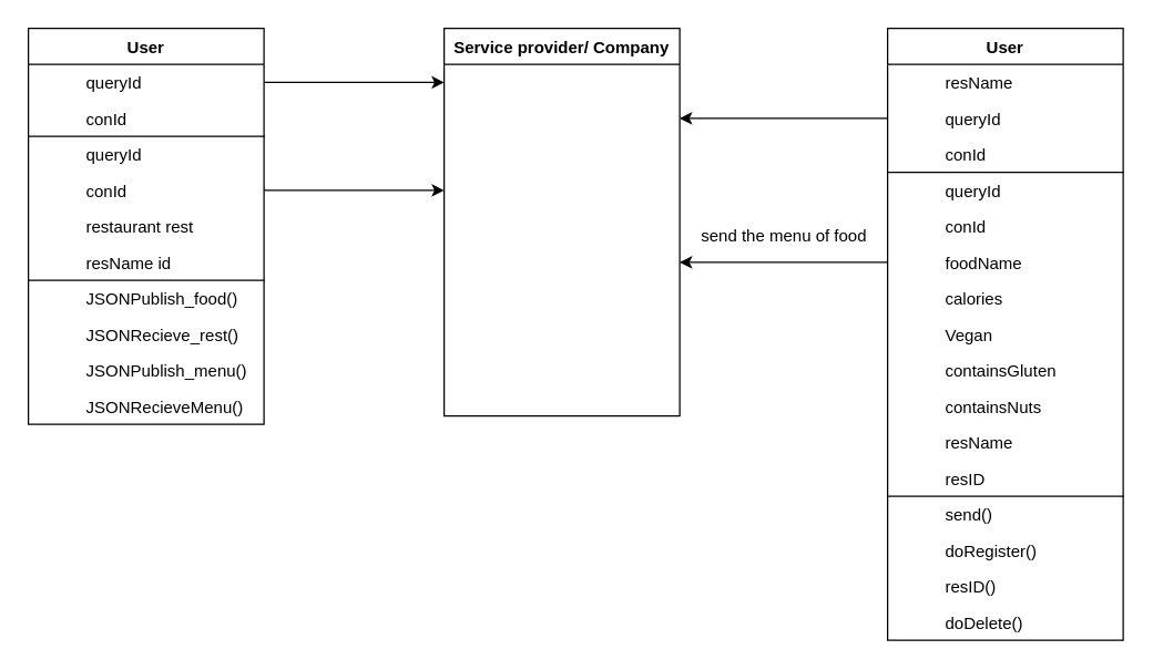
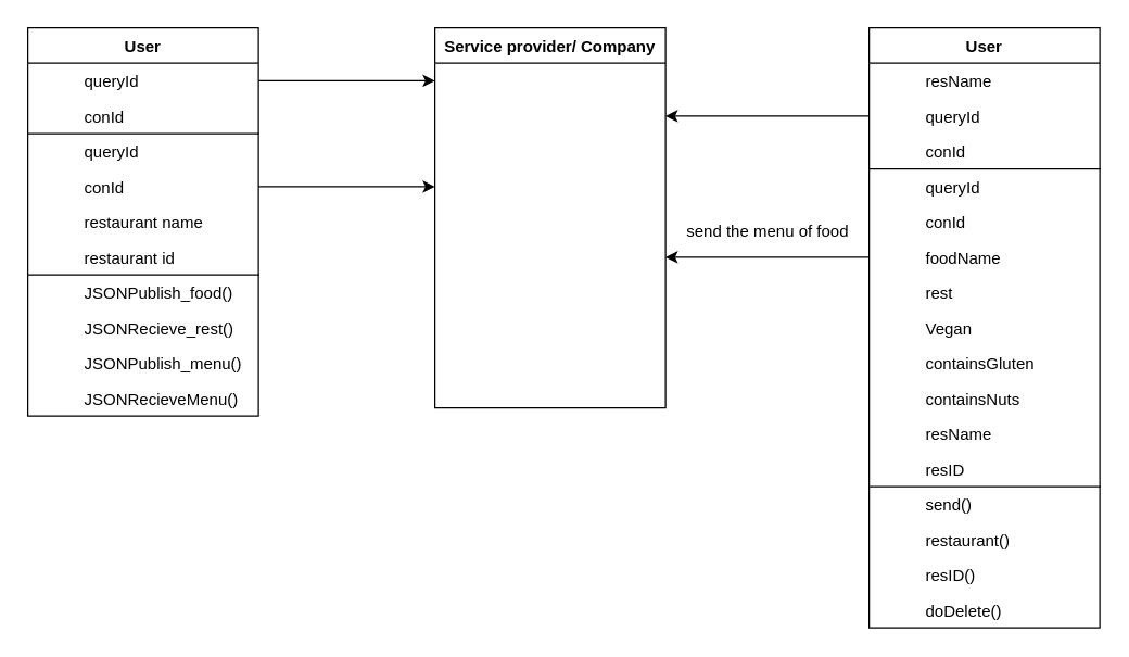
- <mxCell id="49" value="restaurant rest" style="shape=partialRectangle;top=0;left=0;right=0;bottom=1;align=left;verticalAlign=top;fillColor=none;spacingLeft=40;spacingRight=4;overflow=hidden;rotatable=0;points=[[0,0.5],[1,0.5]];portConstraint=eastwest;dropTarget=0;rounded=0;shadow=0;strokeWidth=1;fontStyle=0;strokeColor=none;" vertex="1" parent="40"><mxGeometry y="130" width="170" height="26" as="geometry" /></mxCell>
+ <mxCell id="49" value="restaurant name" style="shape=partialRectangle;top=0;left=0;right=0;bottom=1;align=left;verticalAlign=top;fillColor=none;spacingLeft=40;spacingRight=4;overflow=hidden;rotatable=0;points=[[0,0.5],[1,0.5]];portConstraint=eastwest;dropTarget=0;rounded=0;shadow=0;strokeWidth=1;fontStyle=0;strokeColor=none;" vertex="1" parent="40"><mxGeometry y="130" width="170" height="26" as="geometry" /></mxCell>
- <mxCell id="51" value="resName id" style="shape=partialRectangle;top=0;left=0;right=0;bottom=1;align=left;verticalAlign=top;fillColor=none;spacingLeft=40;spacingRight=4;overflow=hidden;rotatable=0;points=[[0,0.5],[1,0.5]];portConstraint=eastwest;dropTarget=0;rounded=0;shadow=0;strokeWidth=1;fontStyle=0;strokeColor=#000000;" vertex="1" parent="40"><mxGeometry y="156" width="170" height="26" as="geometry" /></mxCell>
+ <mxCell id="51" value="restaurant id" style="shape=partialRectangle;top=0;left=0;right=0;bottom=1;align=left;verticalAlign=top;fillColor=none;spacingLeft=40;spacingRight=4;overflow=hidden;rotatable=0;points=[[0,0.5],[1,0.5]];portConstraint=eastwest;dropTarget=0;rounded=0;shadow=0;strokeWidth=1;fontStyle=0;strokeColor=#000000;" vertex="1" parent="40"><mxGeometry y="156" width="170" height="26" as="geometry" /></mxCell>
- <mxCell id="20" value="calories" style="shape=partialRectangle;top=0;left=0;right=0;bottom=1;align=left;verticalAlign=top;fillColor=none;spacingLeft=40;spacingRight=4;overflow=hidden;rotatable=0;points=[[0,0.5],[1,0.5]];portConstraint=eastwest;dropTarget=0;rounded=0;shadow=0;strokeWidth=1;fontStyle=0;strokeColor=none;" vertex="1" parent="7"><mxGeometry y="182" width="170" height="26" as="geometry" /></mxCell>
+ <mxCell id="20" value="rest" style="shape=partialRectangle;top=0;left=0;right=0;bottom=1;align=left;verticalAlign=top;fillColor=none;spacingLeft=40;spacingRight=4;overflow=hidden;rotatable=0;points=[[0,0.5],[1,0.5]];portConstraint=eastwest;dropTarget=0;rounded=0;shadow=0;strokeWidth=1;fontStyle=0;strokeColor=none;" vertex="1" parent="7"><mxGeometry y="182" width="170" height="26" as="geometry" /></mxCell>
- <mxCell id="34" value="doRegister()" style="shape=partialRectangle;top=0;left=0;right=0;bottom=1;align=left;verticalAlign=top;fillColor=none;spacingLeft=40;spacingRight=4;overflow=hidden;rotatable=0;points=[[0,0.5],[1,0.5]];portConstraint=eastwest;dropTarget=0;rounded=0;shadow=0;strokeWidth=1;fontStyle=0;strokeColor=none;" vertex="1" parent="7"><mxGeometry y="364" width="170" height="26" as="geometry" /></mxCell>
+ <mxCell id="34" value="restaurant()" style="shape=partialRectangle;top=0;left=0;right=0;bottom=1;align=left;verticalAlign=top;fillColor=none;spacingLeft=40;spacingRight=4;overflow=hidden;rotatable=0;points=[[0,0.5],[1,0.5]];portConstraint=eastwest;dropTarget=0;rounded=0;shadow=0;strokeWidth=1;fontStyle=0;strokeColor=none;" vertex="1" parent="7"><mxGeometry y="364" width="170" height="26" as="geometry" /></mxCell>
